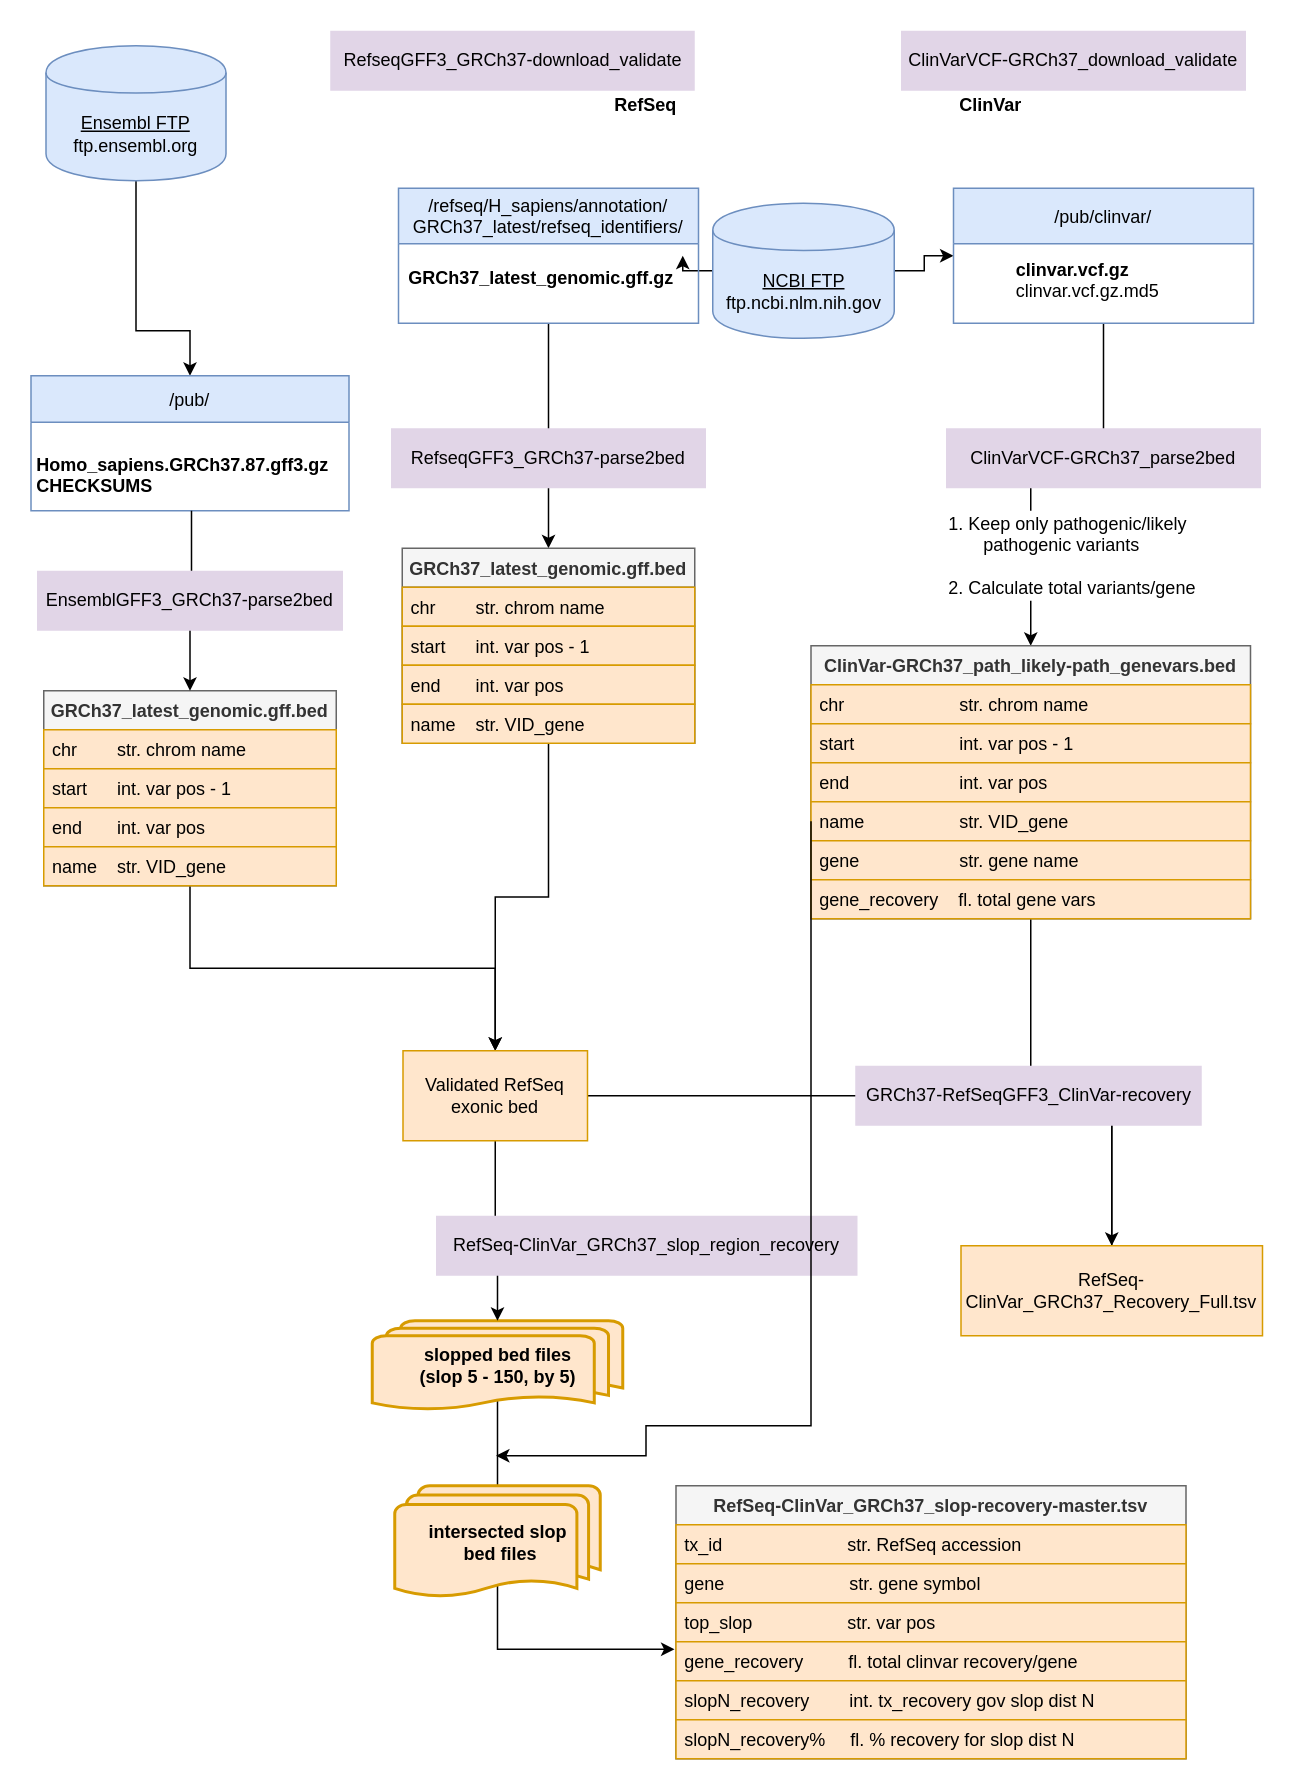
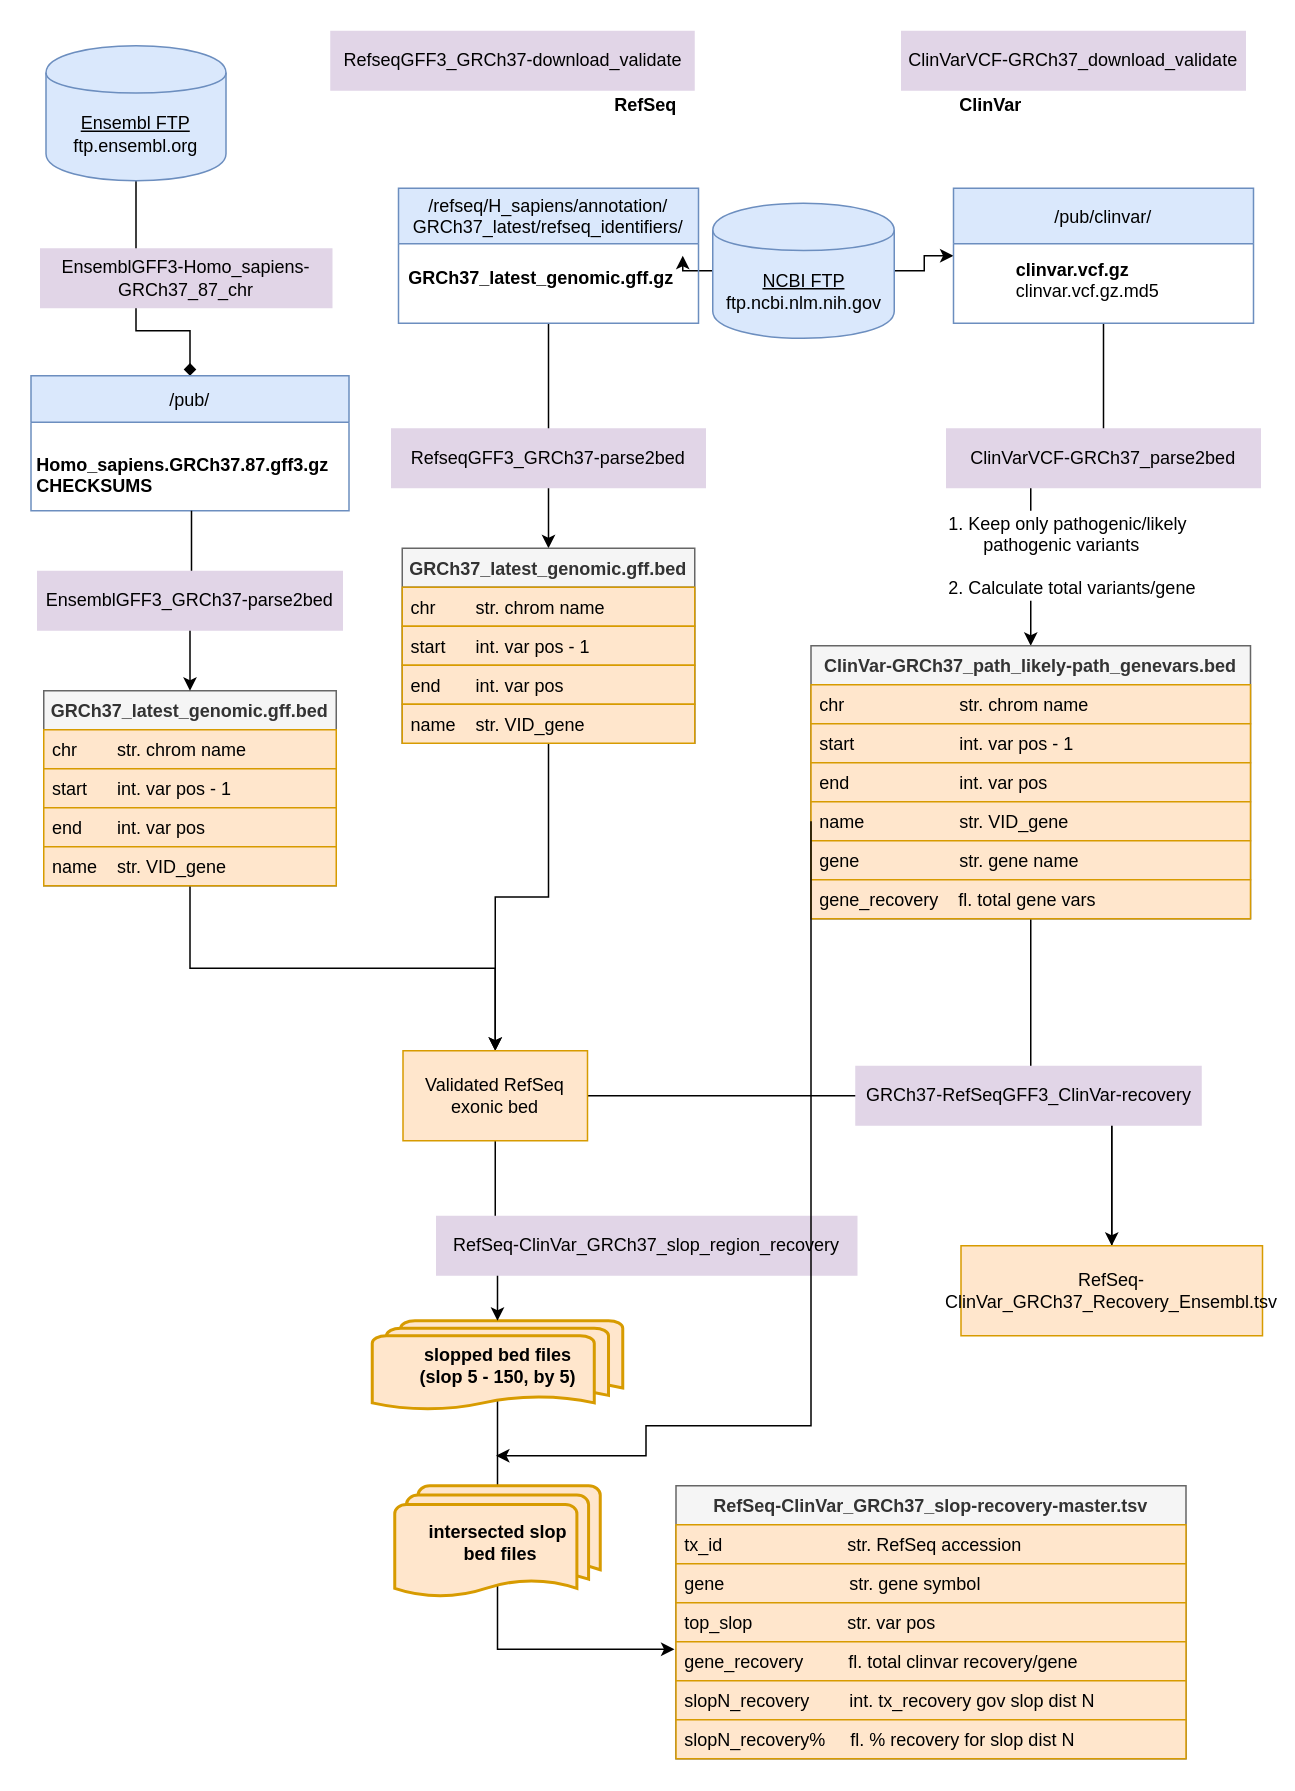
+ <mxCell id="37" value="EnsemblGFF3-Homo_sapiens-GRCh37_87_chr" style="text;html=1;strokeColor=none;fillColor=#e1d5e7;align=center;verticalAlign=middle;whiteSpace=wrap;rounded=0;" vertex="1" parent="1"><mxGeometry x="26" y="165" width="195" height="40" as="geometry" /></mxCell>
- <mxCell id="31" style="edgeStyle=orthogonalEdgeStyle;rounded=0;orthogonalLoop=1;jettySize=auto;html=1;exitX=0.5;exitY=1;exitDx=0;exitDy=0;entryX=0.5;entryY=0;entryDx=0;entryDy=0;" edge="1" parent="1" source="32" target="33"><mxGeometry relative="1" as="geometry"><Array as="points"><mxPoint x="90" y="220" /><mxPoint x="126" y="220" /></Array></mxGeometry></mxCell>
+ <mxCell id="31" style="edgeStyle=orthogonalEdgeStyle;rounded=0;orthogonalLoop=1;jettySize=auto;html=1;exitX=0.5;exitY=1;exitDx=0;exitDy=0;entryX=0.5;entryY=0;entryDx=0;entryDy=0;endArrow=diamond;" edge="1" parent="1" source="32" target="33"><mxGeometry relative="1" as="geometry"><Array as="points"><mxPoint x="90" y="220" /><mxPoint x="126" y="220" /></Array></mxGeometry></mxCell>
- <mxCell id="49" value="RefSeq-ClinVar_GRCh37_Recovery_Full.tsv" style="rounded=0;whiteSpace=wrap;html=1;fillColor=#ffe6cc;strokeColor=#d79b00;align=center;" vertex="1" parent="1"><mxGeometry x="640" y="830" width="201" height="60" as="geometry" /></mxCell>
+ <mxCell id="49" value="RefSeq-ClinVar_GRCh37_Recovery_Ensembl.tsv" style="rounded=0;whiteSpace=wrap;html=1;fillColor=#ffe6cc;strokeColor=#d79b00;align=center;" vertex="1" parent="1"><mxGeometry x="640" y="830" width="201" height="60" as="geometry" /></mxCell>
